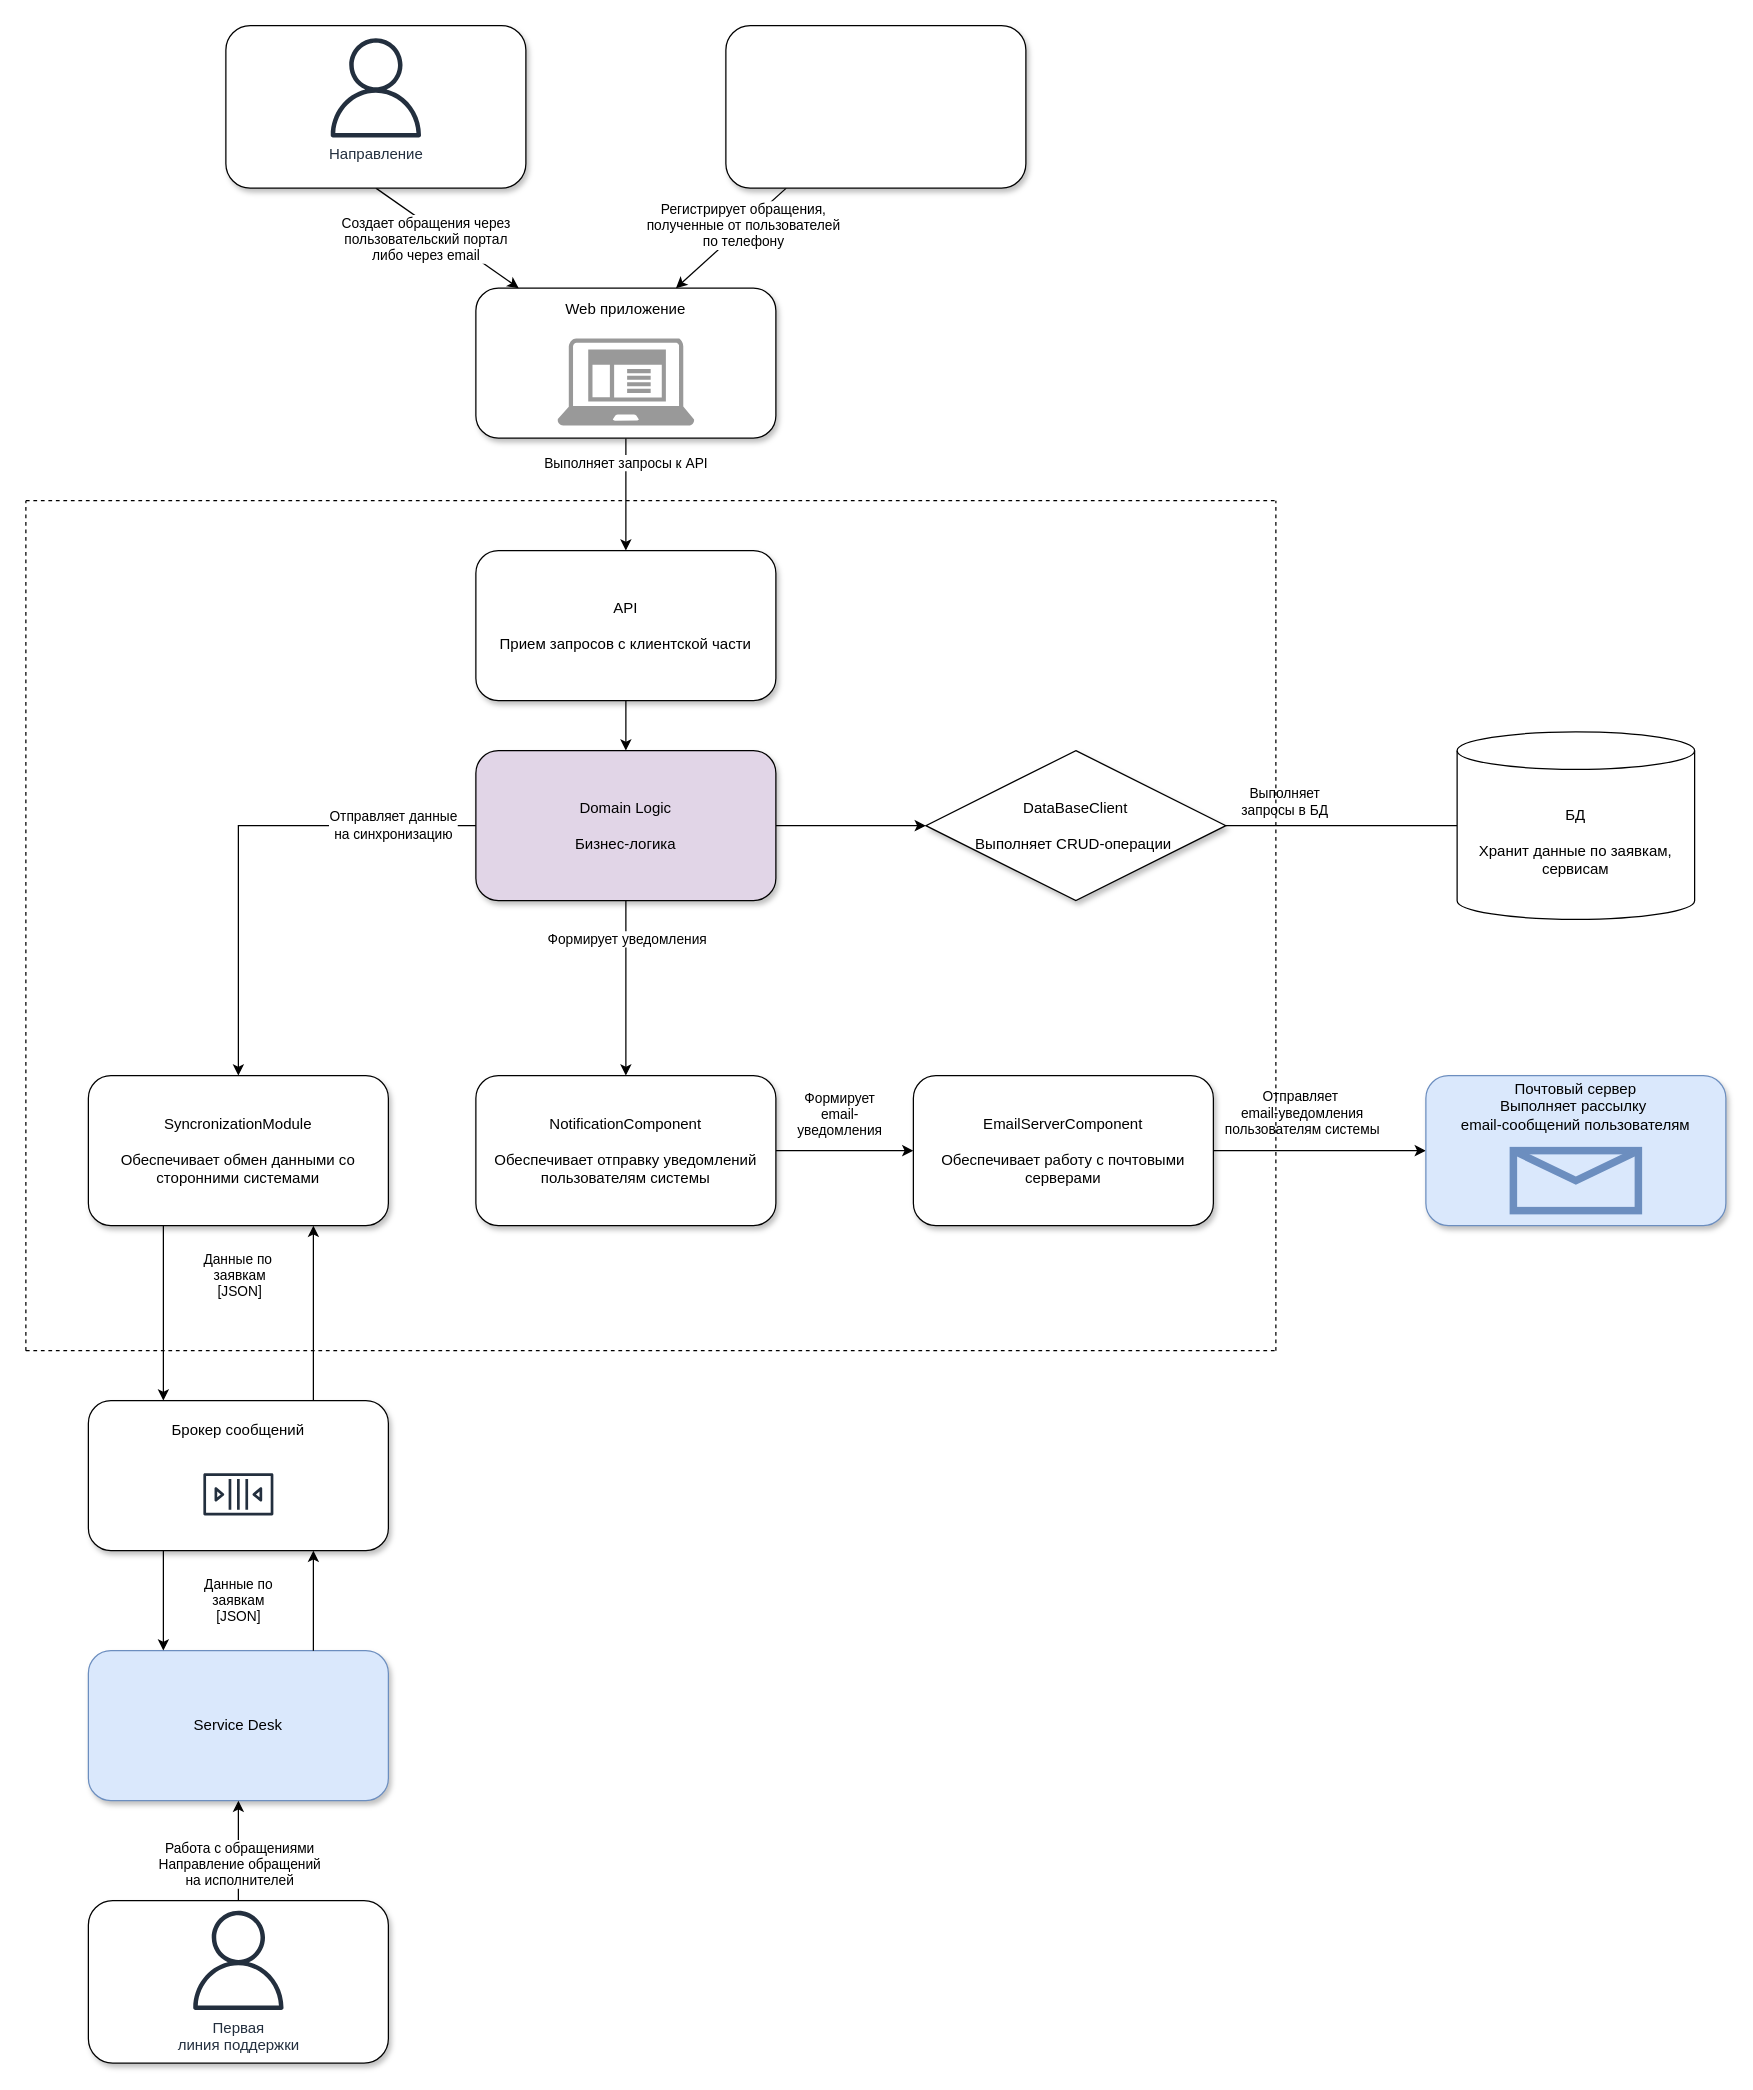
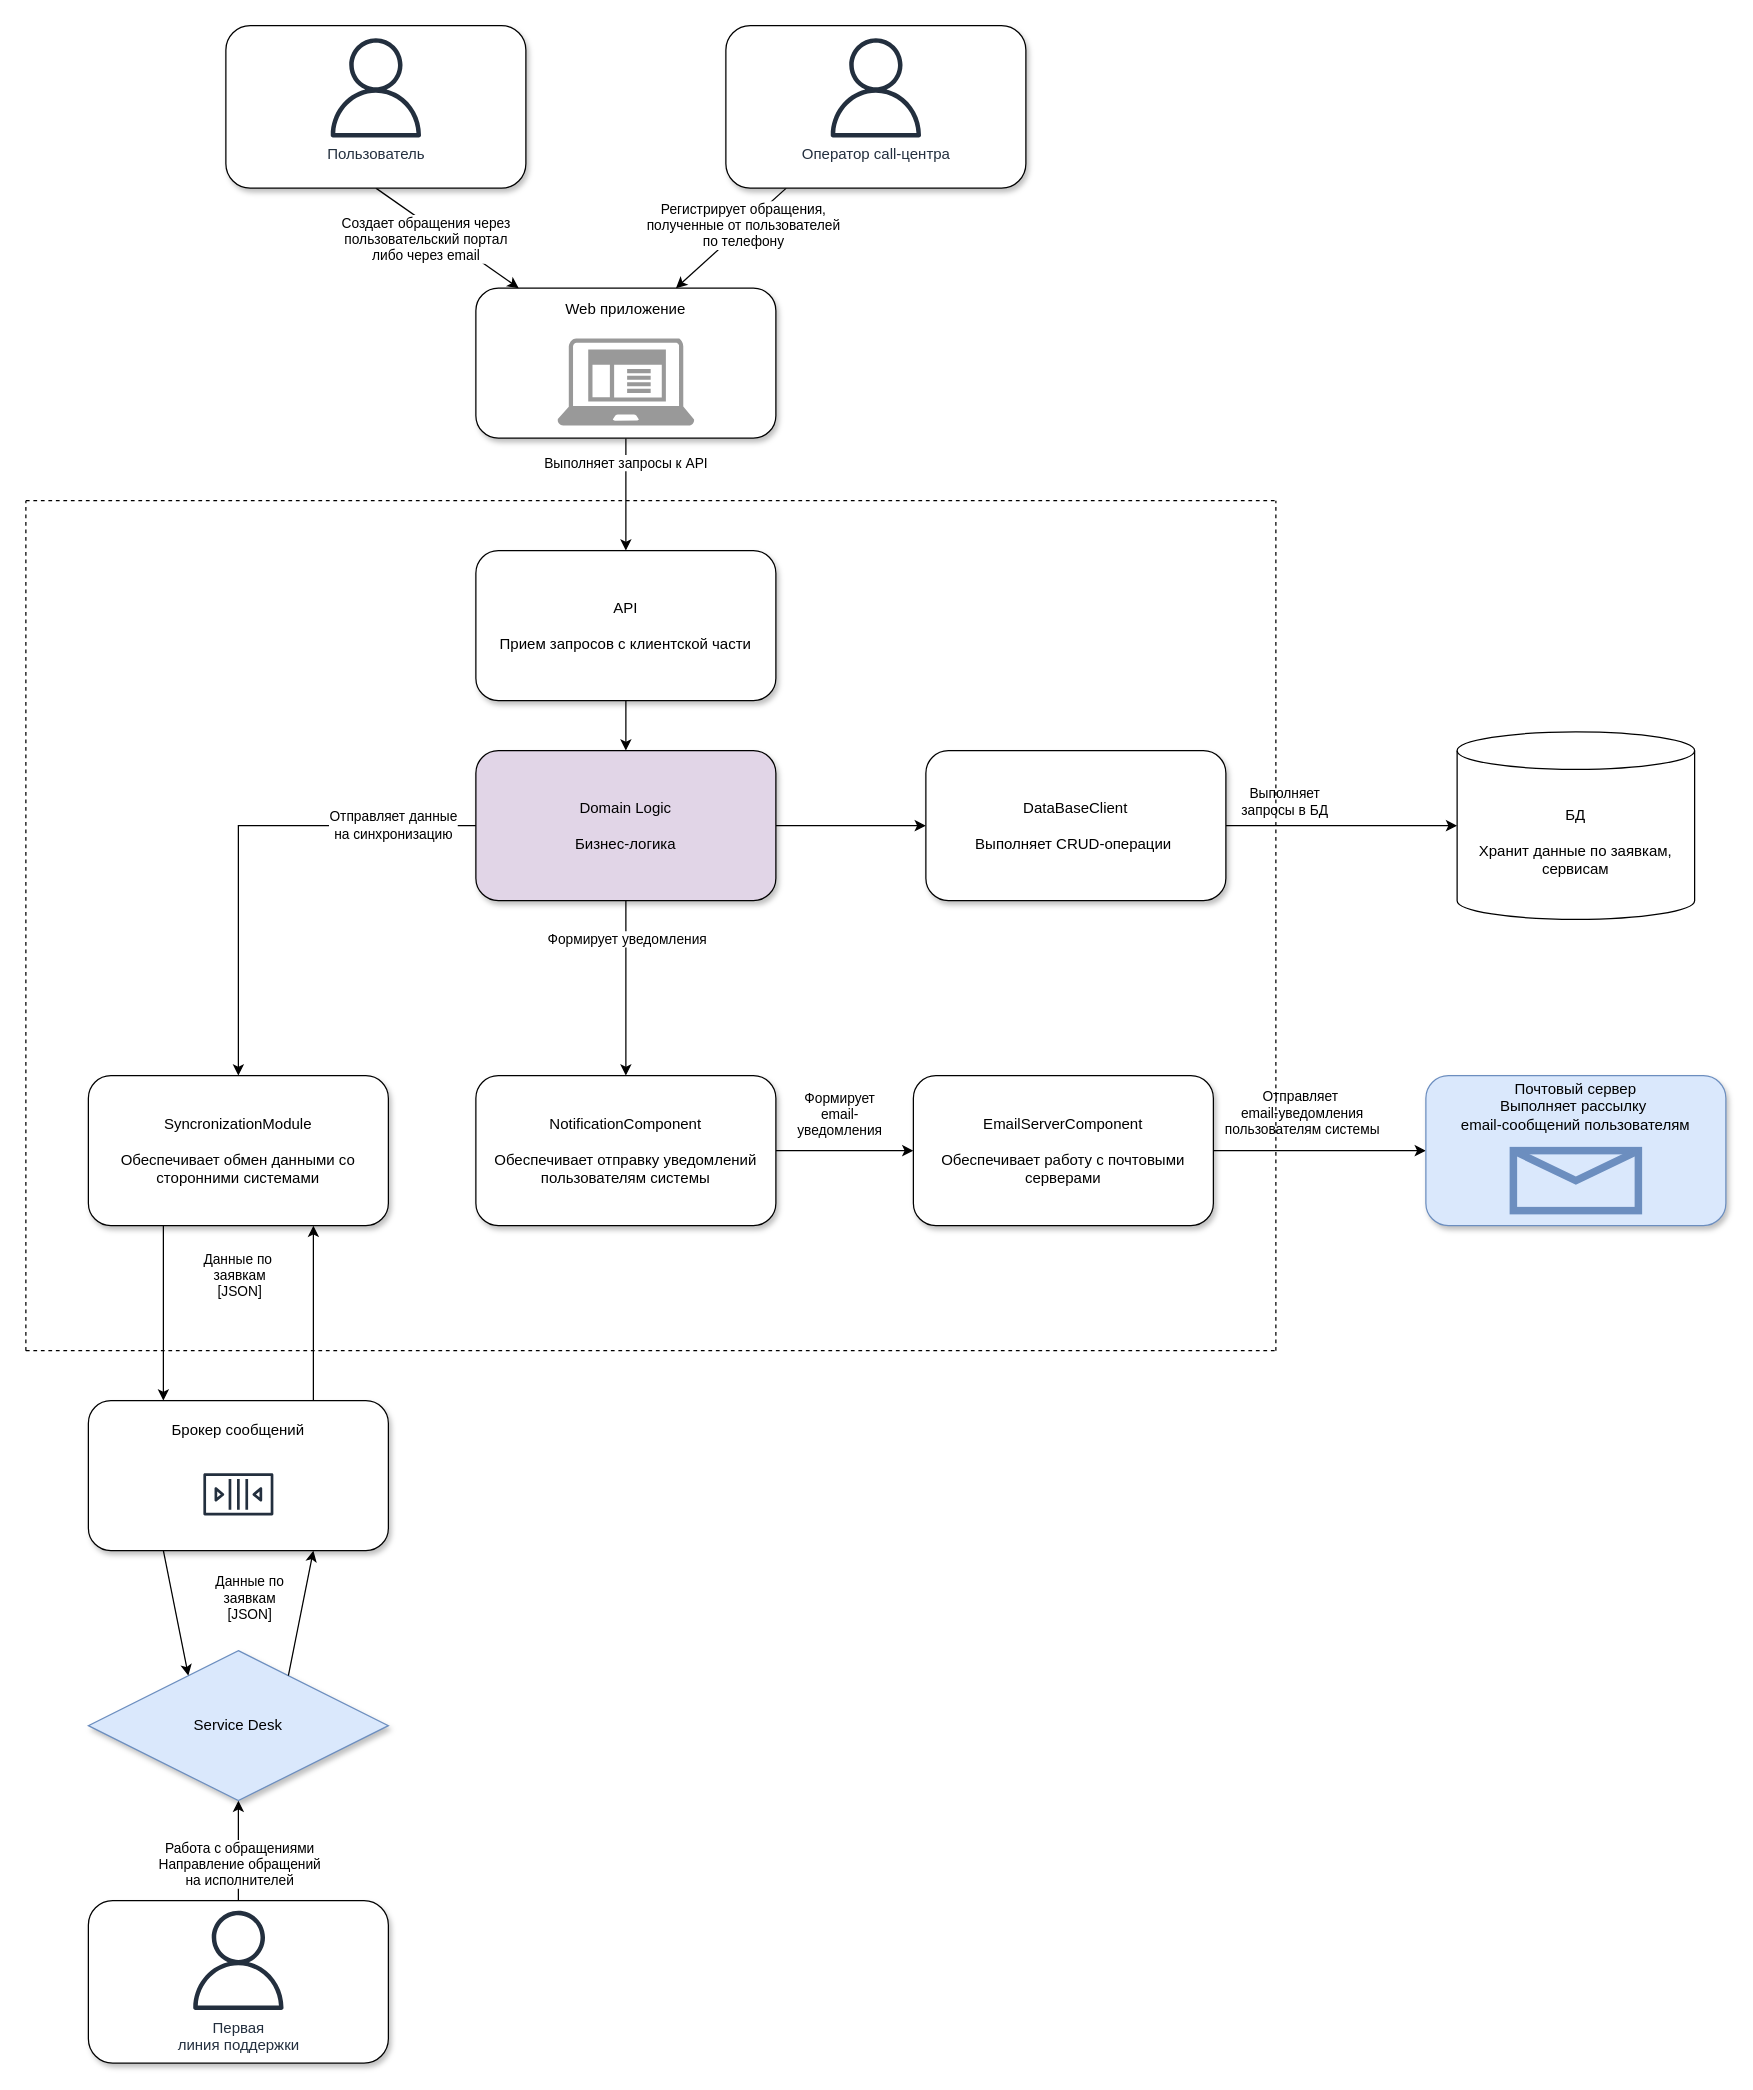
+ <mxCell id="25" value="Оператор call-центра" style="outlineConnect=0;fontColor=#232F3E;gradientColor=none;fillColor=#232F3E;strokeColor=none;dashed=0;verticalLabelPosition=bottom;verticalAlign=top;align=center;html=1;fontSize=12;fontStyle=0;aspect=fixed;pointerEvents=1;shape=mxgraph.aws4.user;labelBackgroundColor=#FFFFFF;" parent="23" vertex="1"><mxGeometry x="80.275" y="10.005" width="79.444" height="79.444" as="geometry" /></mxCell>
- <mxCell id="22" value="Направление" style="outlineConnect=0;fontColor=#232F3E;gradientColor=none;fillColor=#232F3E;strokeColor=none;dashed=0;verticalLabelPosition=bottom;verticalAlign=top;align=center;html=1;fontSize=12;fontStyle=0;aspect=fixed;pointerEvents=1;shape=mxgraph.aws4.user;labelBackgroundColor=#FFFFFF;" parent="20" vertex="1"><mxGeometry x="80.275" y="10.005" width="79.444" height="79.444" as="geometry" /></mxCell>
+ <mxCell id="22" value="Пользователь" style="outlineConnect=0;fontColor=#232F3E;gradientColor=none;fillColor=#232F3E;strokeColor=none;dashed=0;verticalLabelPosition=bottom;verticalAlign=top;align=center;html=1;fontSize=12;fontStyle=0;aspect=fixed;pointerEvents=1;shape=mxgraph.aws4.user;labelBackgroundColor=#FFFFFF;" parent="20" vertex="1"><mxGeometry x="80.275" y="10.005" width="79.444" height="79.444" as="geometry" /></mxCell>
- <mxCell id="36" value="DataBaseClient&lt;br&gt;&lt;br&gt;Выполняет CRUD-операции&amp;nbsp;" style="rhombus;whiteSpace=wrap;html=1;shadow=1;" vertex="1" parent="1"><mxGeometry x="740" y="600" width="240" height="120" as="geometry" /></mxCell>
+ <mxCell id="36" value="DataBaseClient&lt;br&gt;&lt;br&gt;Выполняет CRUD-операции&amp;nbsp;" style="rounded=1;whiteSpace=wrap;html=1;shadow=1;" vertex="1" parent="1"><mxGeometry x="740" y="600" width="240" height="120" as="geometry" /></mxCell>
- <mxCell id="34" style="edgeStyle=orthogonalEdgeStyle;rounded=0;orthogonalLoop=1;jettySize=auto;html=1;entryX=0;entryY=0.5;entryDx=0;entryDy=0;entryPerimeter=0;endArrow=none;" edge="1" parent="1" source="36" target="37"><mxGeometry relative="1" as="geometry" /></mxCell>
+ <mxCell id="34" style="edgeStyle=orthogonalEdgeStyle;rounded=0;orthogonalLoop=1;jettySize=auto;html=1;entryX=0;entryY=0.5;entryDx=0;entryDy=0;entryPerimeter=0;" edge="1" parent="1" source="36" target="37"><mxGeometry relative="1" as="geometry" /></mxCell>
- <mxCell id="5" value="Service Desk" style="rounded=1;whiteSpace=wrap;html=1;fillColor=#dae8fc;strokeColor=#6c8ebf;shadow=1;" parent="1" vertex="1"><mxGeometry x="70" y="1320" width="240" height="120" as="geometry" /></mxCell>
+ <mxCell id="5" value="Service Desk" style="rhombus;whiteSpace=wrap;html=1;fillColor=#dae8fc;strokeColor=#6c8ebf;shadow=1;" parent="1" vertex="1"><mxGeometry x="70" y="1320" width="240" height="120" as="geometry" /></mxCell>
